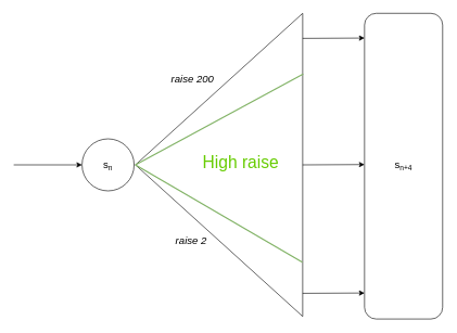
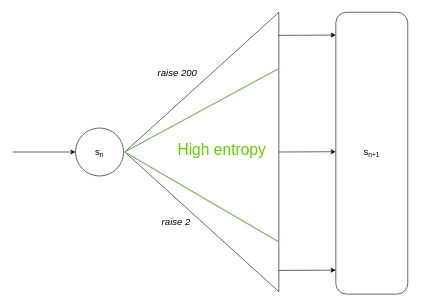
- <mxCell id="15" value="&lt;span style=&quot;font-size: 26px&quot;&gt;High raise&lt;/span&gt;" style="text;html=1;align=center;verticalAlign=middle;whiteSpace=wrap;rounded=0;fontColor=#66CC00;" vertex="1" parent="1"><mxGeometry x="261" y="194" width="216" height="112" as="geometry" /></mxCell>
+ <mxCell id="15" value="&lt;span style=&quot;font-size: 26px&quot;&gt;High entropy&lt;/span&gt;" style="text;html=1;align=center;verticalAlign=middle;whiteSpace=wrap;rounded=0;fontColor=#66CC00;" vertex="1" parent="1"><mxGeometry x="261" y="194" width="216" height="112" as="geometry" /></mxCell>
- <mxCell id="12" value="&lt;span style=&quot;font-size: 16px&quot;&gt;s&lt;/span&gt;&lt;span style=&quot;font-size: 13.333px&quot;&gt;&lt;sub&gt;n+4&lt;br&gt;&lt;/sub&gt;&lt;/span&gt;" style="text;html=1;strokeColor=none;fillColor=none;align=center;verticalAlign=middle;whiteSpace=wrap;rounded=0;" vertex="1" parent="1"><mxGeometry x="599" y="243" width="40" height="20" as="geometry" /></mxCell>
+ <mxCell id="12" value="&lt;span style=&quot;font-size: 16px&quot;&gt;s&lt;/span&gt;&lt;span style=&quot;font-size: 13.333px&quot;&gt;&lt;sub&gt;n+1&lt;br&gt;&lt;/sub&gt;&lt;/span&gt;" style="text;html=1;strokeColor=none;fillColor=none;align=center;verticalAlign=middle;whiteSpace=wrap;rounded=0;" vertex="1" parent="1"><mxGeometry x="599" y="243" width="40" height="20" as="geometry" /></mxCell>
